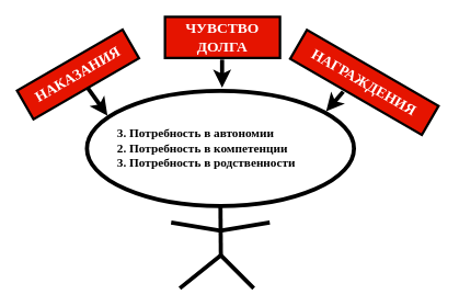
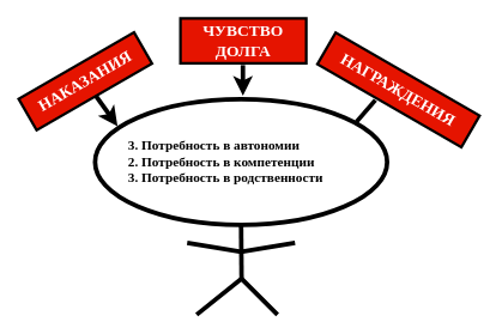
- <mxCell id="8" style="edgeStyle=none;rounded=0;orthogonalLoop=1;jettySize=auto;html=1;strokeWidth=5;fontFamily=Tahoma;fontSize=18;exitX=0.41;exitY=1.057;exitDx=0;exitDy=0;exitPerimeter=0;entryX=0.985;entryY=0.073;entryDx=0;entryDy=0;entryPerimeter=0;" edge="1" parent="1" source="9" target="6"><mxGeometry relative="1" as="geometry"><mxPoint x="400" y="130" as="targetPoint" /></mxGeometry></mxCell>
+ <mxCell id="8" style="edgeStyle=none;rounded=0;orthogonalLoop=1;jettySize=auto;html=1;strokeWidth=5;fontFamily=Tahoma;fontSize=18;exitX=0.41;exitY=1.057;exitDx=0;exitDy=0;exitPerimeter=0;entryX=0.985;entryY=0.073;entryDx=0;entryDy=0;entryPerimeter=0;endArrow=none;" edge="1" parent="1" source="9" target="6"><mxGeometry relative="1" as="geometry"><mxPoint x="400" y="130" as="targetPoint" /></mxGeometry></mxCell>
